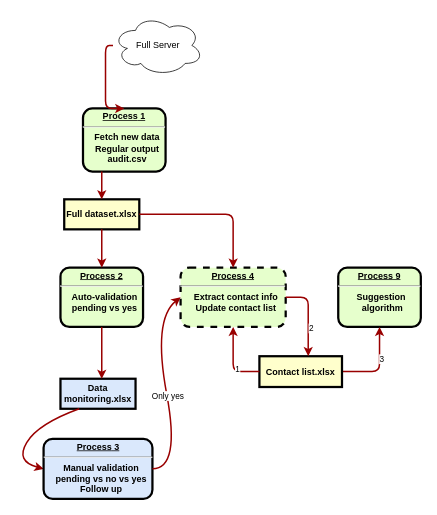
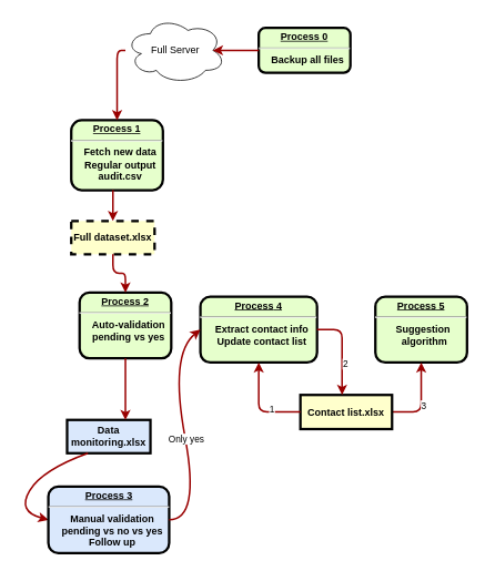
+ <mxCell id="23" value="" style="edgeStyle=elbowEdgeStyle;elbow=horizontal;strokeColor=#990000;strokeWidth=2;exitX=0;exitY=0.5;exitDx=0;exitDy=0;entryX=0.875;entryY=0.5;entryDx=0;entryDy=0;entryPerimeter=0;" edge="1" parent="1" source="22" target="2"><mxGeometry width="100" height="100" relative="1" as="geometry"><mxPoint x="387" y="170.887" as="sourcePoint" /><mxPoint x="417.5" y="121" as="targetPoint" /><Array as="points"><mxPoint x="300" y="60" /></Array></mxGeometry></mxCell>
+ <mxCell id="22" value="&lt;p style=&quot;margin: 0px ; margin-top: 4px ; text-align: center ; text-decoration: underline&quot;&gt;&lt;strong&gt;&lt;strong&gt;Process&lt;/strong&gt; 0&lt;br&gt;&lt;/strong&gt;&lt;/p&gt;&lt;hr&gt;&lt;p style=&quot;margin: 0px ; margin-left: 8px&quot;&gt;Backup all files&lt;/p&gt;" style="verticalAlign=middle;align=center;overflow=fill;fontSize=12;fontFamily=Helvetica;html=1;rounded=1;fontStyle=1;strokeWidth=3;fillColor=#E6FFCC" vertex="1" parent="1"><mxGeometry x="310" y="33" width="110" height="54" as="geometry" /></mxCell>
- <mxCell id="3" value="&lt;p style=&quot;margin: 0px ; margin-top: 4px ; text-align: center ; text-decoration: underline&quot;&gt;&lt;strong&gt;&lt;strong&gt;Process&lt;/strong&gt; 1&lt;br&gt;&lt;/strong&gt;&lt;/p&gt;&lt;hr&gt;&lt;p style=&quot;margin: 0px ; margin-left: 8px&quot;&gt;Fetch new data&lt;/p&gt;&lt;p style=&quot;margin: 0px 0px 0px 8px&quot;&gt;Regular output&lt;/p&gt;&lt;p style=&quot;margin: 0px ; margin-left: 8px&quot;&gt;audit.csv&lt;/p&gt;" style="verticalAlign=middle;align=center;overflow=fill;fontSize=12;fontFamily=Helvetica;html=1;rounded=1;fontStyle=1;strokeWidth=3;fillColor=#E6FFCC" vertex="1" parent="1"><mxGeometry x="110" y="144" width="110" height="84" as="geometry" /></mxCell>
+ <mxCell id="3" value="&lt;p style=&quot;margin: 0px ; margin-top: 4px ; text-align: center ; text-decoration: underline&quot;&gt;&lt;strong&gt;&lt;strong&gt;Process&lt;/strong&gt; 1&lt;br&gt;&lt;/strong&gt;&lt;/p&gt;&lt;hr&gt;&lt;p style=&quot;margin: 0px ; margin-left: 8px&quot;&gt;Fetch new data&lt;/p&gt;&lt;p style=&quot;margin: 0px 0px 0px 8px&quot;&gt;Regular output&lt;/p&gt;&lt;p style=&quot;margin: 0px ; margin-left: 8px&quot;&gt;audit.csv&lt;/p&gt;" style="verticalAlign=middle;align=center;overflow=fill;fontSize=12;fontFamily=Helvetica;html=1;rounded=1;fontStyle=1;strokeWidth=3;fillColor=#E6FFCC" vertex="1" parent="1"><mxGeometry x="85" y="144" width="110" height="84" as="geometry" /></mxCell>
- <mxCell id="10" value="Full dataset.xlsx" style="whiteSpace=wrap;align=center;verticalAlign=middle;fontStyle=1;strokeWidth=3;fillColor=#FFFFCC" vertex="1" parent="1"><mxGeometry x="85" y="265" width="100" height="40" as="geometry" /></mxCell>
+ <mxCell id="10" value="Full dataset.xlsx" style="whiteSpace=wrap;align=center;verticalAlign=middle;fontStyle=1;strokeWidth=3;fillColor=#FFFFCC;dashed=1;" vertex="1" parent="1"><mxGeometry x="85" y="265" width="100" height="40" as="geometry" /></mxCell>
- <mxCell id="13" value="" style="edgeStyle=elbowEdgeStyle;elbow=horizontal;strokeColor=#990000;strokeWidth=2;exitX=1;exitY=0.5;exitDx=0;exitDy=0;" edge="1" parent="1" source="10" target="12"><mxGeometry width="100" height="100" relative="1" as="geometry"><mxPoint x="285" y="345" as="sourcePoint" /><mxPoint x="340" y="345" as="targetPoint" /><Array as="points"><mxPoint x="310" y="334" /></Array></mxGeometry></mxCell>
- <mxCell id="16" value="&lt;p style=&quot;margin: 0px ; margin-top: 4px ; text-align: center ; text-decoration: underline&quot;&gt;&lt;strong&gt;&lt;strong&gt;Process&lt;/strong&gt;&amp;nbsp;9&lt;br&gt;&lt;/strong&gt;&lt;/p&gt;&lt;hr&gt;&lt;p style=&quot;margin: 0px ; margin-left: 8px&quot;&gt;Suggestion&amp;nbsp;&lt;/p&gt;&lt;p style=&quot;margin: 0px ; margin-left: 8px&quot;&gt;algorithm&lt;/p&gt;&lt;p style=&quot;margin: 0px ; margin-left: 8px&quot;&gt;&lt;br&gt;&lt;/p&gt;" style="verticalAlign=middle;align=center;overflow=fill;fontSize=12;fontFamily=Helvetica;html=1;rounded=1;fontStyle=1;strokeWidth=3;fillColor=#E6FFCC" vertex="1" parent="1"><mxGeometry x="450" y="356" width="110" height="79" as="geometry" /></mxCell>
+ <mxCell id="16" value="&lt;p style=&quot;margin: 0px ; margin-top: 4px ; text-align: center ; text-decoration: underline&quot;&gt;&lt;strong&gt;&lt;strong&gt;Process&lt;/strong&gt;&amp;nbsp;5&lt;br&gt;&lt;/strong&gt;&lt;/p&gt;&lt;hr&gt;&lt;p style=&quot;margin: 0px ; margin-left: 8px&quot;&gt;Suggestion&amp;nbsp;&lt;/p&gt;&lt;p style=&quot;margin: 0px ; margin-left: 8px&quot;&gt;algorithm&lt;/p&gt;&lt;p style=&quot;margin: 0px ; margin-left: 8px&quot;&gt;&lt;br&gt;&lt;/p&gt;" style="verticalAlign=middle;align=center;overflow=fill;fontSize=12;fontFamily=Helvetica;html=1;rounded=1;fontStyle=1;strokeWidth=3;fillColor=#E6FFCC" vertex="1" parent="1"><mxGeometry x="450" y="356" width="110" height="79" as="geometry" /></mxCell>
- <mxCell id="4" value="&lt;p style=&quot;margin: 0px ; margin-top: 4px ; text-align: center ; text-decoration: underline&quot;&gt;&lt;strong&gt;&lt;strong&gt;Process&lt;/strong&gt;&amp;nbsp;2&lt;br&gt;&lt;/strong&gt;&lt;/p&gt;&lt;hr&gt;&lt;p style=&quot;margin: 0px ; margin-left: 8px&quot;&gt;Auto-validation&lt;/p&gt;&lt;p style=&quot;margin: 0px ; margin-left: 8px&quot;&gt;pending vs yes&lt;/p&gt;" style="verticalAlign=middle;align=center;overflow=fill;fontSize=12;fontFamily=Helvetica;html=1;rounded=1;fontStyle=1;strokeWidth=3;fillColor=#E6FFCC" vertex="1" parent="1"><mxGeometry x="80" y="356" width="110" height="79" as="geometry" /></mxCell>
+ <mxCell id="4" value="&lt;p style=&quot;margin: 0px ; margin-top: 4px ; text-align: center ; text-decoration: underline&quot;&gt;&lt;strong&gt;&lt;strong&gt;Process&lt;/strong&gt;&amp;nbsp;2&lt;br&gt;&lt;/strong&gt;&lt;/p&gt;&lt;hr&gt;&lt;p style=&quot;margin: 0px ; margin-left: 8px&quot;&gt;Auto-validation&lt;/p&gt;&lt;p style=&quot;margin: 0px ; margin-left: 8px&quot;&gt;pending vs yes&lt;/p&gt;" style="verticalAlign=middle;align=center;overflow=fill;fontSize=12;fontFamily=Helvetica;html=1;rounded=1;fontStyle=1;strokeWidth=3;fillColor=#E6FFCC" vertex="1" parent="1"><mxGeometry x="95" y="351" width="110" height="79" as="geometry" /></mxCell>
- <mxCell id="12" value="&lt;p style=&quot;margin: 0px ; margin-top: 4px ; text-align: center ; text-decoration: underline&quot;&gt;&lt;strong&gt;&lt;strong&gt;Process&lt;/strong&gt;&amp;nbsp;4&lt;br&gt;&lt;/strong&gt;&lt;/p&gt;&lt;hr&gt;&lt;p style=&quot;margin: 0px ; margin-left: 8px&quot;&gt;Extract contact info&lt;/p&gt;&lt;p style=&quot;margin: 0px ; margin-left: 8px&quot;&gt;Update contact list&lt;/p&gt;" style="verticalAlign=middle;align=center;overflow=fill;fontSize=12;fontFamily=Helvetica;html=1;rounded=1;fontStyle=1;strokeWidth=3;fillColor=#E6FFCC;dashed=1;" vertex="1" parent="1"><mxGeometry x="240" y="356" width="140" height="79" as="geometry" /></mxCell>
+ <mxCell id="12" value="&lt;p style=&quot;margin: 0px ; margin-top: 4px ; text-align: center ; text-decoration: underline&quot;&gt;&lt;strong&gt;&lt;strong&gt;Process&lt;/strong&gt;&amp;nbsp;4&lt;br&gt;&lt;/strong&gt;&lt;/p&gt;&lt;hr&gt;&lt;p style=&quot;margin: 0px ; margin-left: 8px&quot;&gt;Extract contact info&lt;/p&gt;&lt;p style=&quot;margin: 0px ; margin-left: 8px&quot;&gt;Update contact list&lt;/p&gt;" style="verticalAlign=middle;align=center;overflow=fill;fontSize=12;fontFamily=Helvetica;html=1;rounded=1;fontStyle=1;strokeWidth=3;fillColor=#E6FFCC" vertex="1" parent="1"><mxGeometry x="240" y="356" width="140" height="79" as="geometry" /></mxCell>
- <mxCell id="19" value="Contact list.xlsx" style="whiteSpace=wrap;align=center;verticalAlign=middle;fontStyle=1;strokeWidth=3;fillColor=#FFFFCC" vertex="1" parent="1"><mxGeometry x="345" y="474" width="110" height="41" as="geometry" /></mxCell>
+ <mxCell id="19" value="Contact list.xlsx" style="whiteSpace=wrap;align=center;verticalAlign=middle;fontStyle=1;strokeWidth=3;fillColor=#FFFFCC" vertex="1" parent="1"><mxGeometry x="360" y="474" width="110" height="41" as="geometry" /></mxCell>
